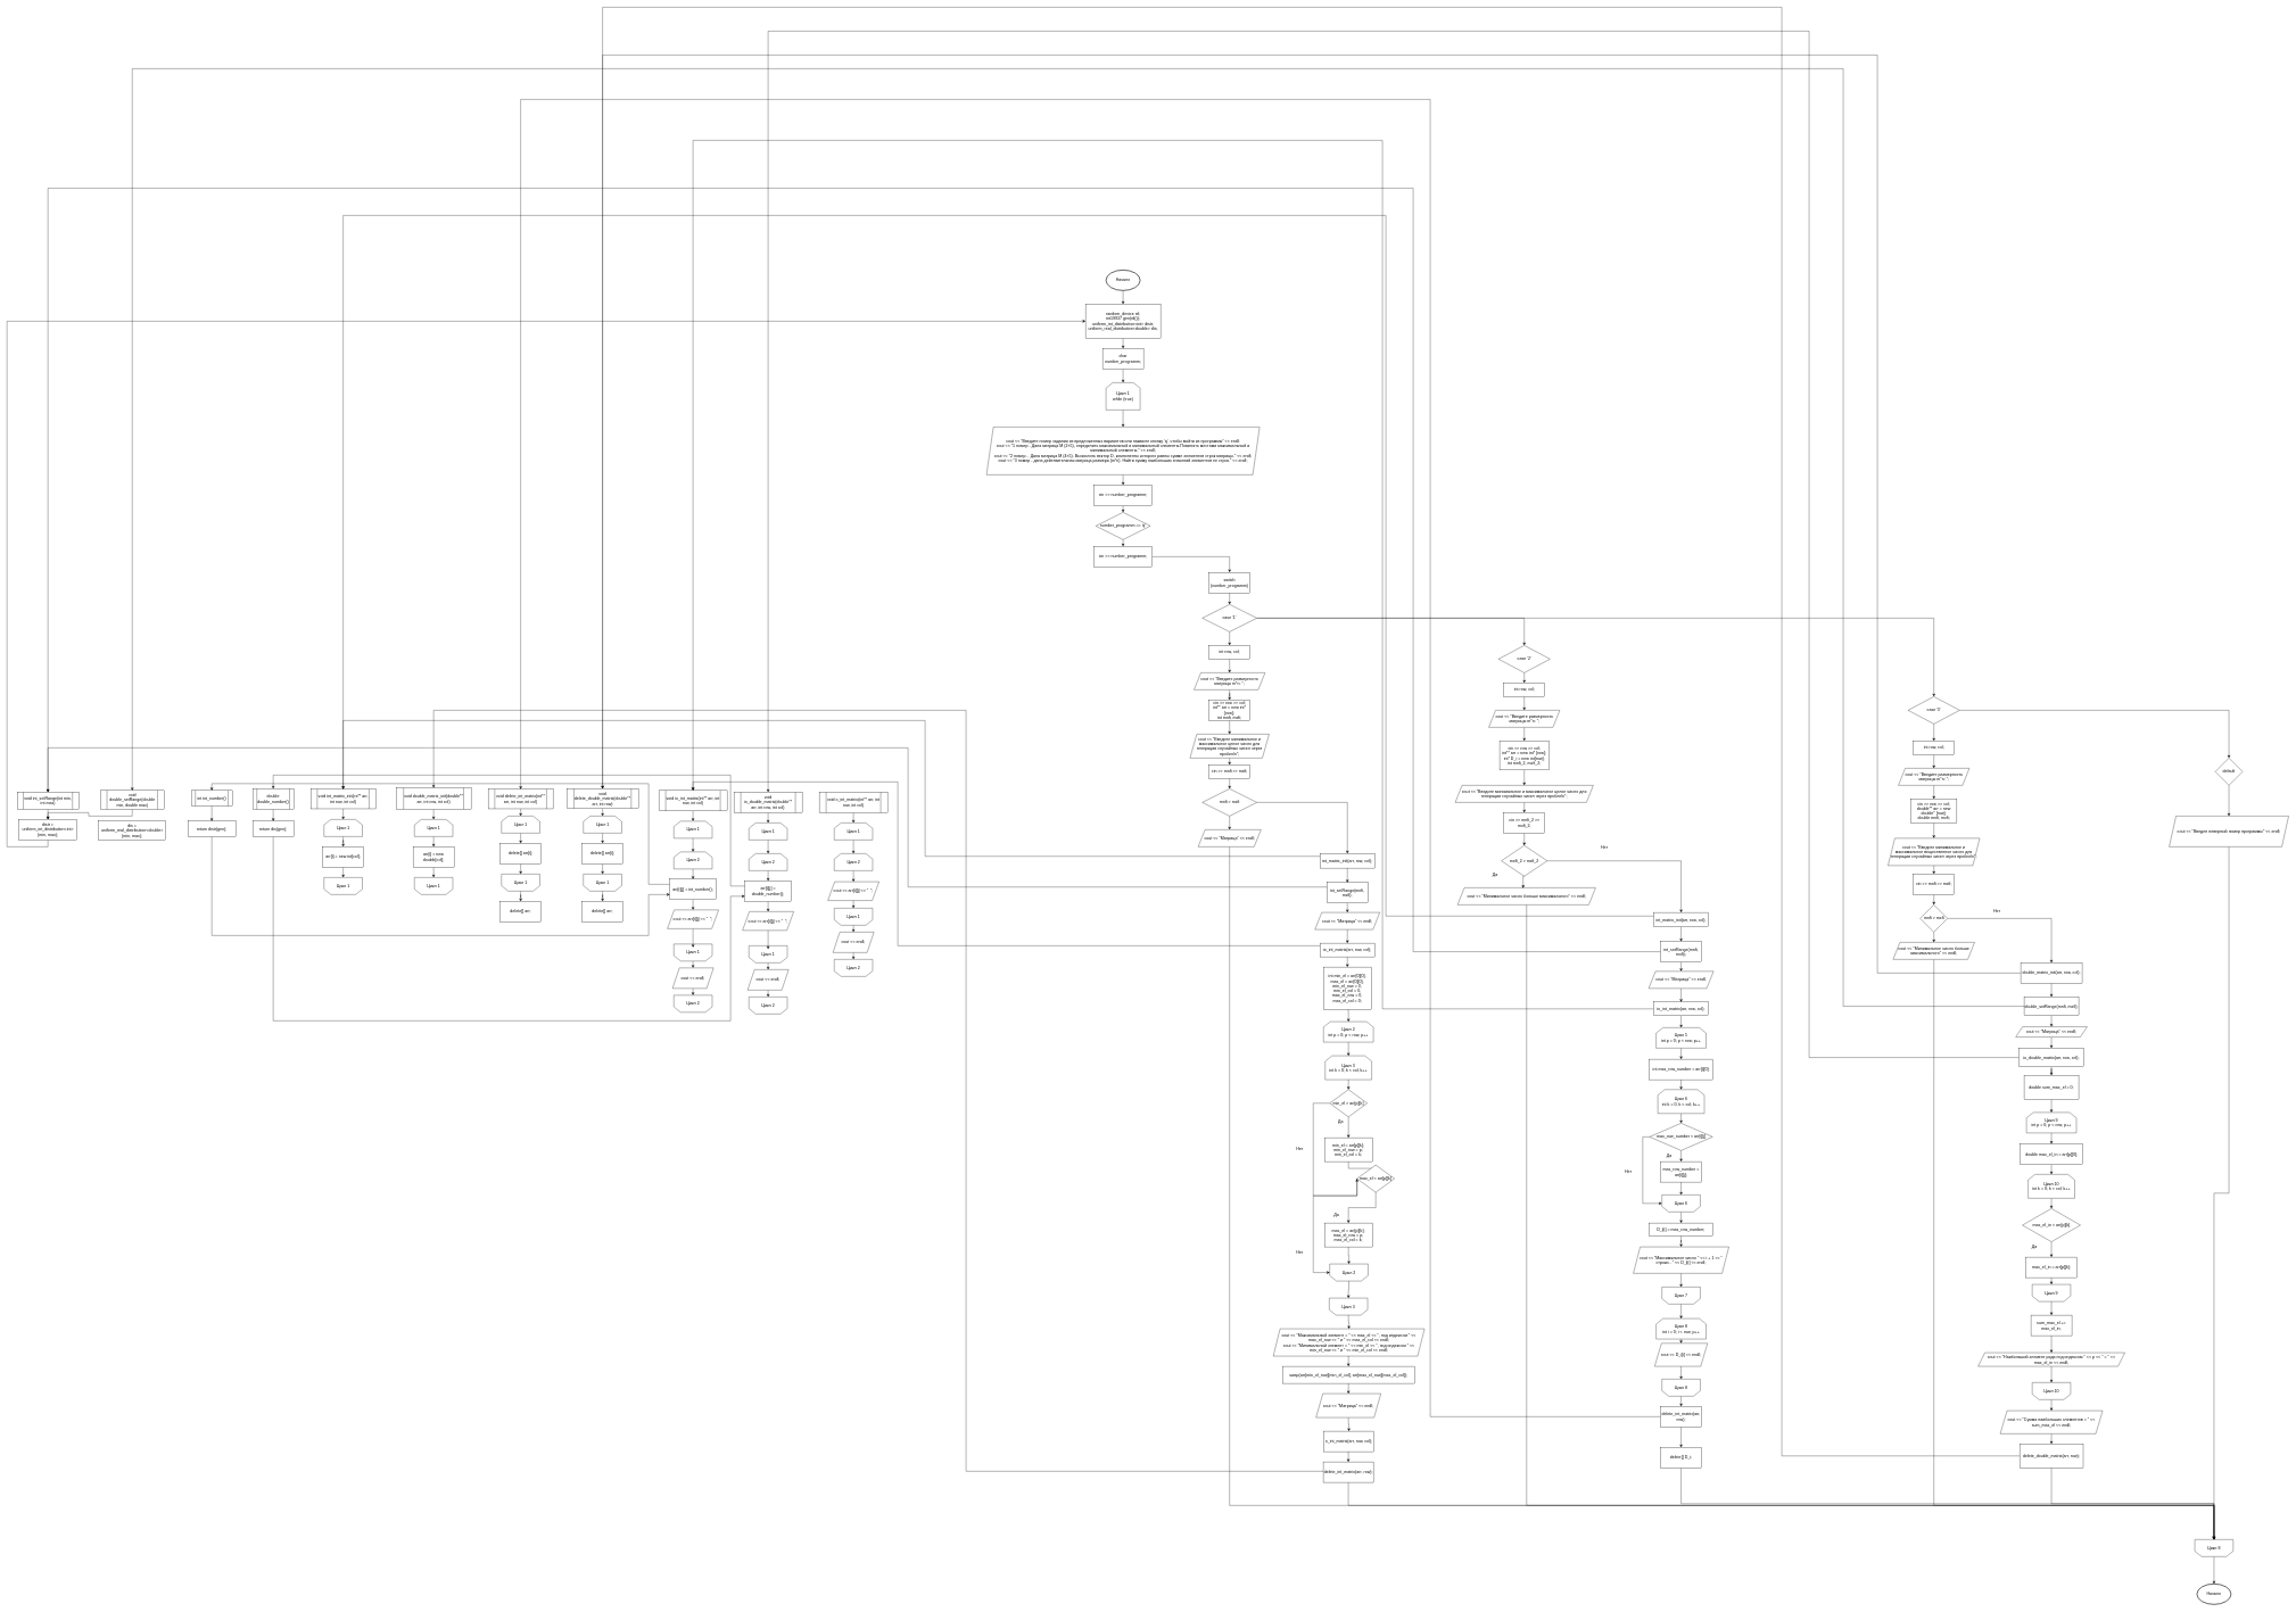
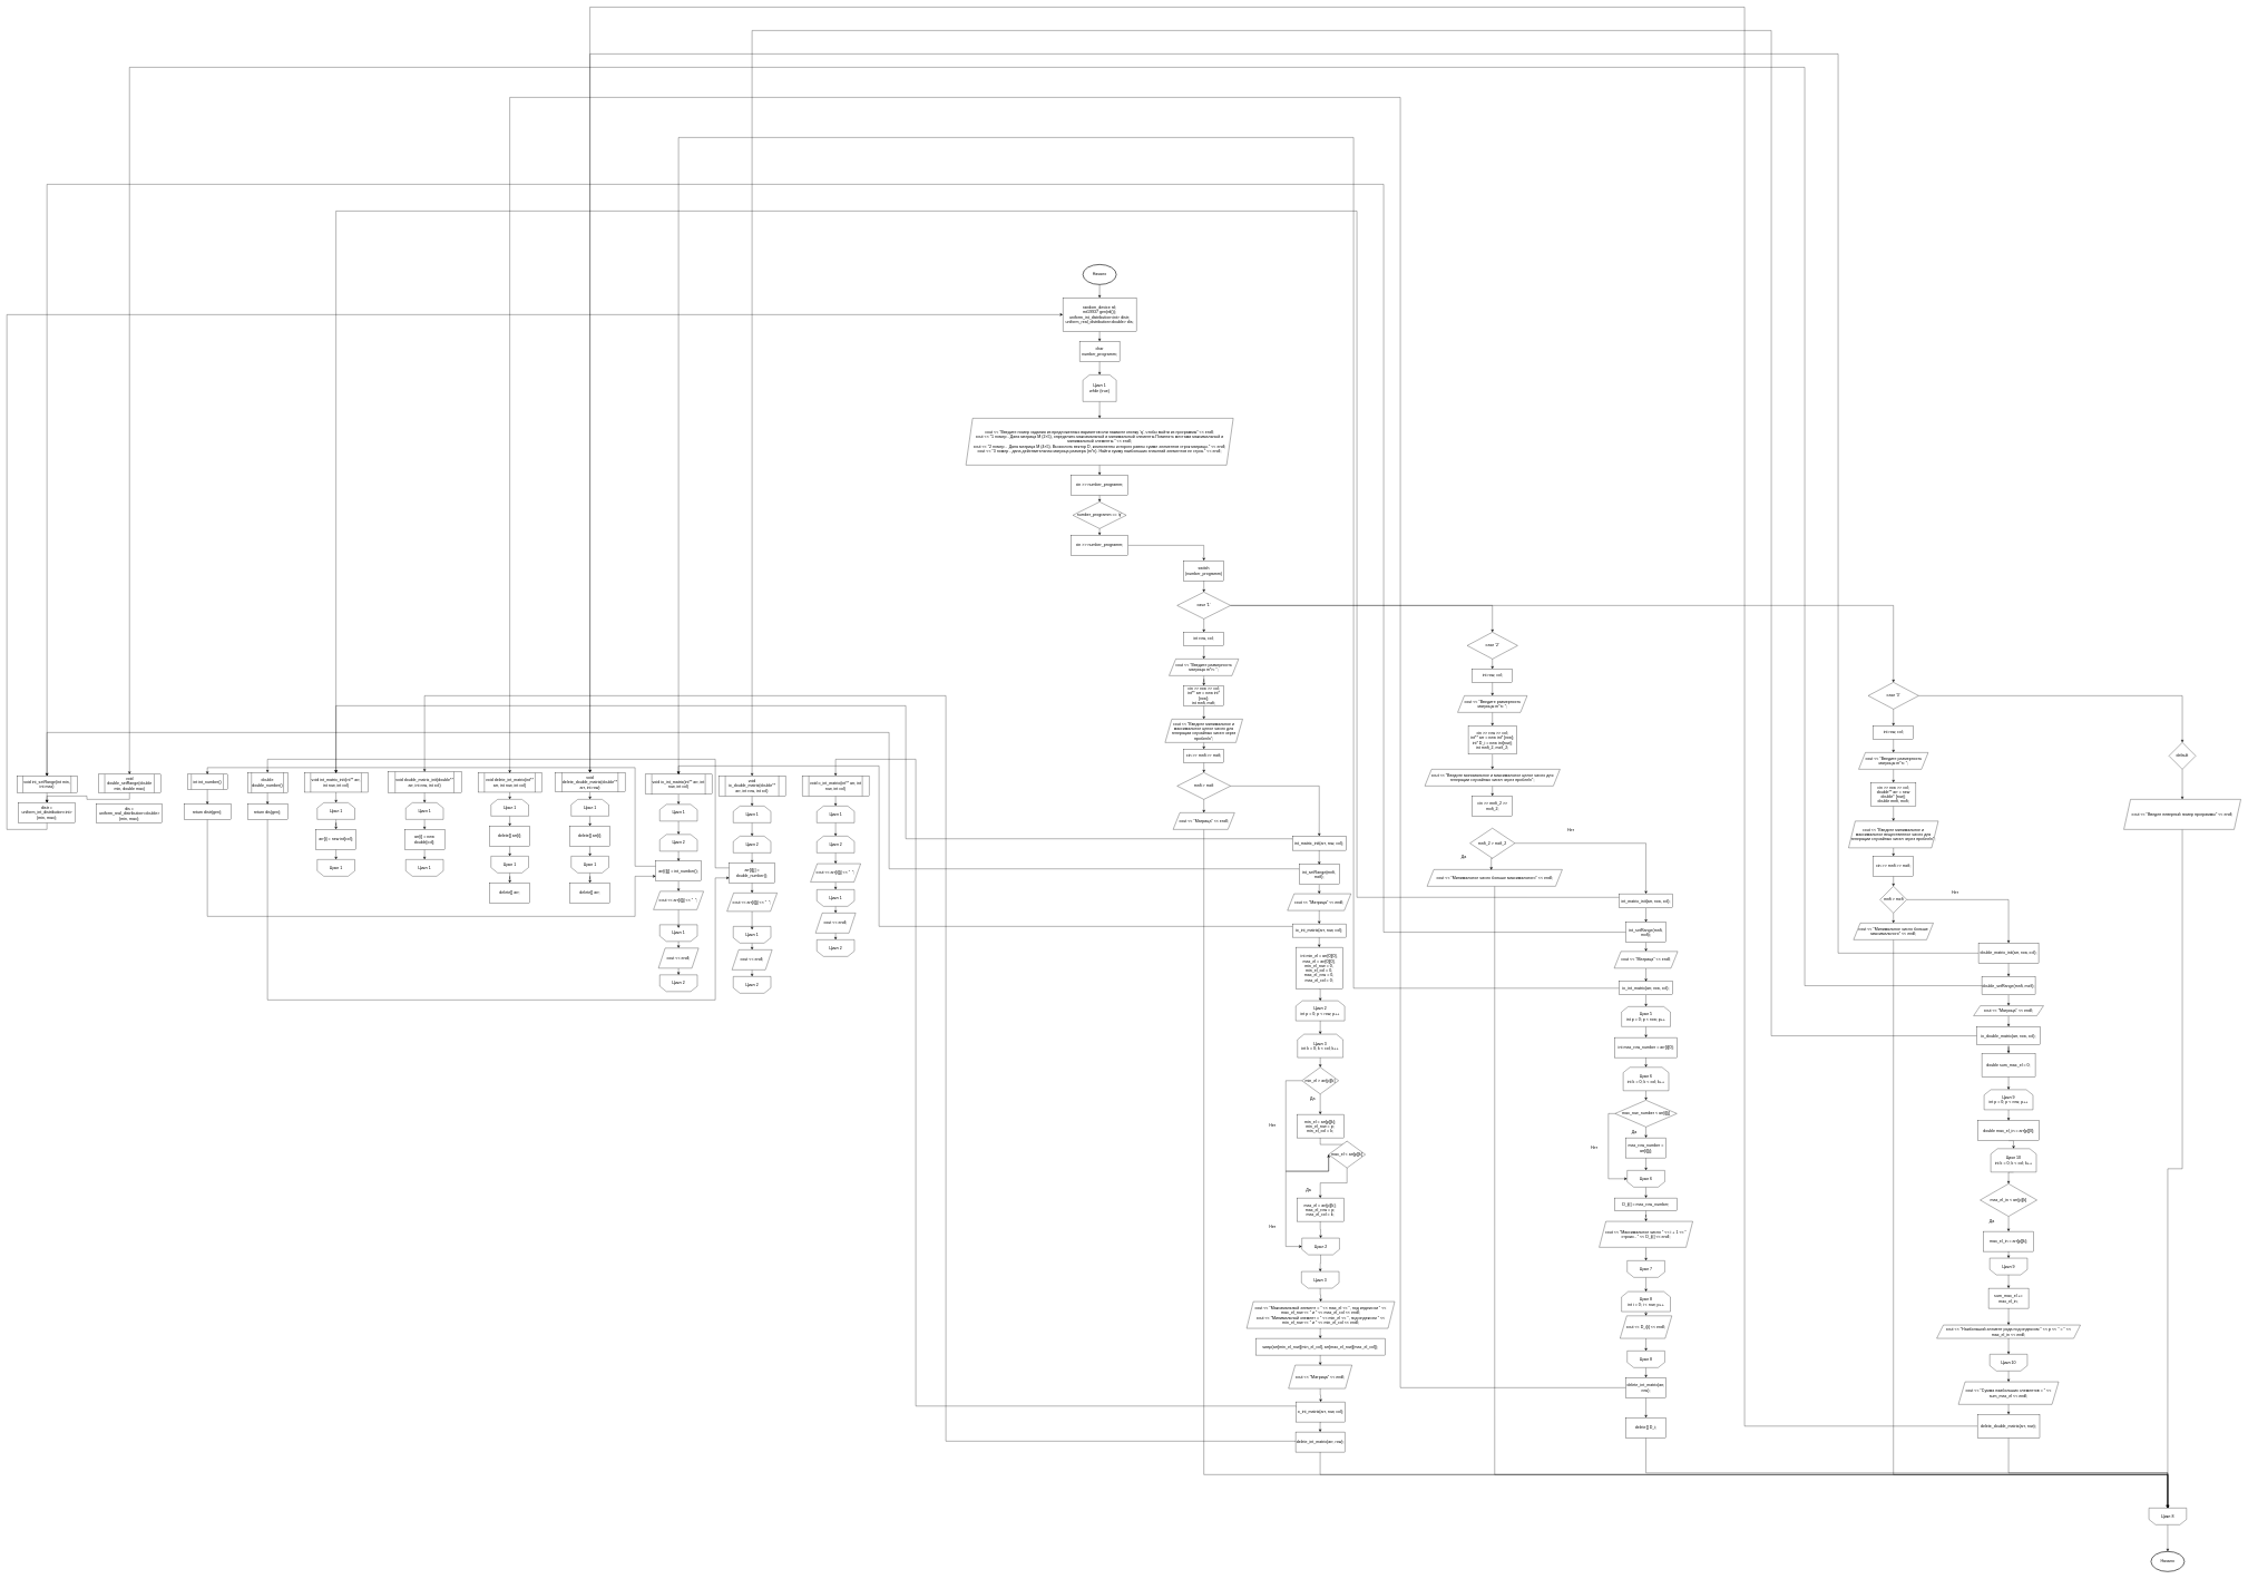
+ <mxCell id="185" style="edgeStyle=orthogonalEdgeStyle;rounded=0;orthogonalLoop=1;jettySize=auto;html=1;exitX=0;exitY=0.25;exitDx=0;exitDy=0;entryX=0.5;entryY=0;entryDx=0;entryDy=0;" edge="1" parent="1" source="187" target="91"><mxGeometry relative="1" as="geometry"><mxPoint x="2840" y="3060" as="targetPoint" /><Array as="points"><mxPoint x="2740" y="4205" /><mxPoint x="2740" y="2270" /><mxPoint x="2500" y="2270" /></Array></mxGeometry></mxCell>
- <mxCell id="201" style="edgeStyle=orthogonalEdgeStyle;rounded=0;orthogonalLoop=1;jettySize=auto;html=1;exitX=0.5;exitY=1;exitDx=0;exitDy=0;entryX=0.5;entryY=0;entryDx=0;entryDy=0;" edge="1" parent="1" source="202" target="204"><mxGeometry relative="1" as="geometry" /></mxCell>
- <mxCell id="290" value="Цикл 10&lt;div&gt;int k = 0; k &amp;lt; col; k++&lt;/div&gt;" style="shape=loopLimit;whiteSpace=wrap;html=1;" vertex="1" parent="1"><mxGeometry x="5941.87" y="3440" width="136.25" height="70" as="geometry" /></mxCell>
+ <mxCell id="290" value="Цикл 10&lt;div&gt;int k = 0; k &amp;lt; col; k++&lt;/div&gt;" style="shape=loopLimit;whiteSpace=wrap;html=1;" vertex="1" parent="1"><mxGeometry x="5956.87" y="3435" width="136.25" height="70" as="geometry" /></mxCell>
